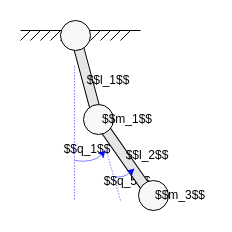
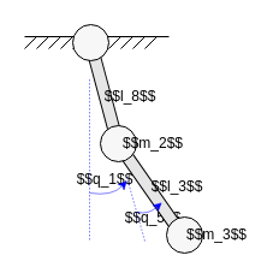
- <mxCell id="27" value="$$l_1$$" style="text;html=1;strokeColor=none;fillColor=none;align=center;verticalAlign=middle;whiteSpace=wrap;rounded=0;" vertex="1" parent="1"><mxGeometry x="78" y="65.01" width="60" height="30" as="geometry" /></mxCell>
+ <mxCell id="27" value="$$l_8$$" style="text;html=1;strokeColor=none;fillColor=none;align=center;verticalAlign=middle;whiteSpace=wrap;rounded=0;" vertex="1" parent="1"><mxGeometry x="78" y="65.01" width="60" height="30" as="geometry" /></mxCell>
- <mxCell id="25" value="$$m_1$$" style="text;html=1;strokeColor=none;fillColor=none;align=center;verticalAlign=middle;whiteSpace=wrap;rounded=0;" vertex="1" parent="1"><mxGeometry x="97" y="104" width="60" height="30" as="geometry" /></mxCell>
+ <mxCell id="25" value="$$m_2$$" style="text;html=1;strokeColor=none;fillColor=none;align=center;verticalAlign=middle;whiteSpace=wrap;rounded=0;" vertex="1" parent="1"><mxGeometry x="97" y="104" width="60" height="30" as="geometry" /></mxCell>
- <mxCell id="28" value="$$l_2$$" style="text;html=1;strokeColor=none;fillColor=none;align=center;verticalAlign=middle;whiteSpace=wrap;rounded=0;" vertex="1" parent="1"><mxGeometry x="117" y="140.01" width="60" height="30" as="geometry" /></mxCell>
+ <mxCell id="28" value="$$l_3$$" style="text;html=1;strokeColor=none;fillColor=none;align=center;verticalAlign=middle;whiteSpace=wrap;rounded=0;" vertex="1" parent="1"><mxGeometry x="117" y="140.01" width="60" height="30" as="geometry" /></mxCell>
